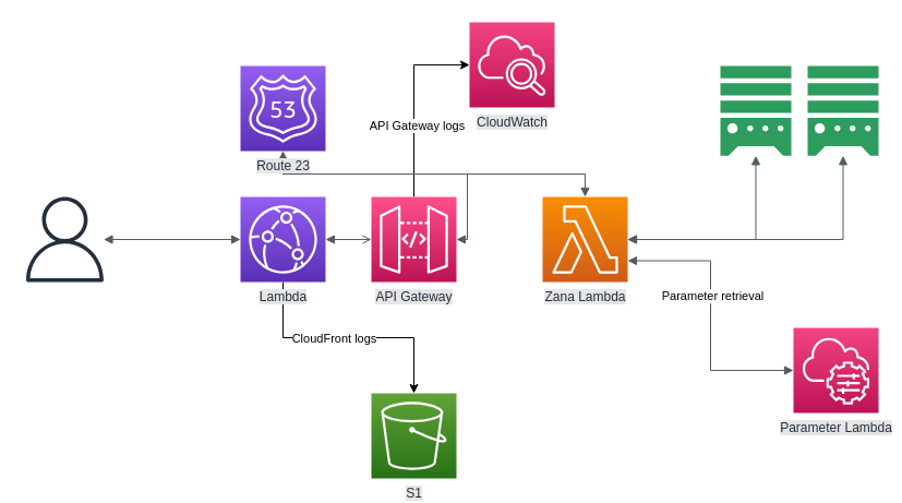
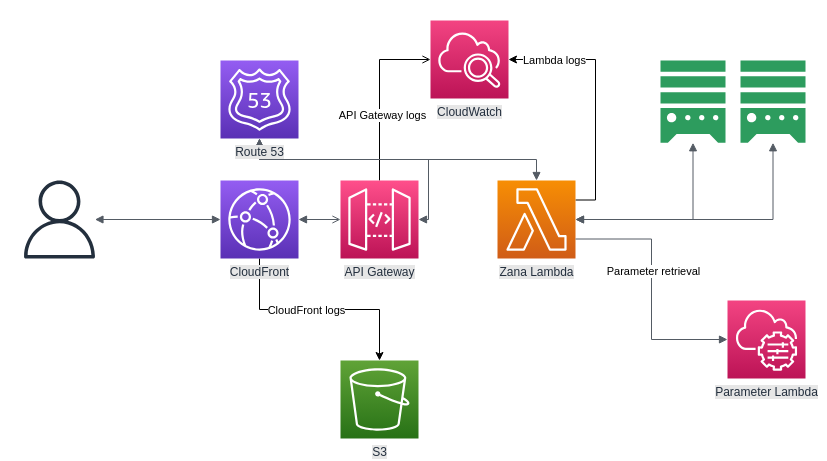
- <mxCell id="6" style="edgeStyle=orthogonalEdgeStyle;rounded=0;orthogonalLoop=1;jettySize=auto;html=1;exitX=0.5;exitY=0;exitDx=0;exitDy=0;exitPerimeter=0;entryX=0;entryY=0.5;entryDx=0;entryDy=0;entryPerimeter=0;" edge="1" parent="1" source="8" target="16"><mxGeometry relative="1" as="geometry" /></mxCell>
+ <mxCell id="6" style="edgeStyle=orthogonalEdgeStyle;rounded=0;orthogonalLoop=1;jettySize=auto;html=1;exitX=0.5;exitY=0;exitDx=0;exitDy=0;exitPerimeter=0;entryX=0;entryY=0.5;entryDx=0;entryDy=0;entryPerimeter=0;endArrow=open;" edge="1" parent="1" source="8" target="16"><mxGeometry relative="1" as="geometry" /></mxCell>
+ <mxCell id="11" style="edgeStyle=orthogonalEdgeStyle;rounded=0;orthogonalLoop=1;jettySize=auto;html=1;exitX=1;exitY=0.25;exitDx=0;exitDy=0;exitPerimeter=0;entryX=1;entryY=0.5;entryDx=0;entryDy=0;entryPerimeter=0;" edge="1" parent="1" source="13" target="16"><mxGeometry relative="1" as="geometry" /></mxCell>
+ <mxCell id="12" value="Lambda logs" style="edgeLabel;html=1;align=center;verticalAlign=middle;resizable=0;points=[];" vertex="1" connectable="0" parent="11"><mxGeometry x="0.629" relative="1" as="geometry"><mxPoint as="offset" /></mxGeometry></mxCell>
- <mxCell id="22" value="&lt;span style=&quot;background-color: rgb(230, 230, 230);&quot;&gt;Route 23&lt;/span&gt;" style="sketch=0;points=[[0,0,0],[0.25,0,0],[0.5,0,0],[0.75,0,0],[1,0,0],[0,1,0],[0.25,1,0],[0.5,1,0],[0.75,1,0],[1,1,0],[0,0.25,0],[0,0.5,0],[0,0.75,0],[1,0.25,0],[1,0.5,0],[1,0.75,0]];outlineConnect=0;fontColor=#232F3E;gradientColor=#945DF2;gradientDirection=north;fillColor=#5A30B5;strokeColor=#ffffff;dashed=0;verticalLabelPosition=bottom;verticalAlign=top;align=center;html=1;fontSize=12;fontStyle=0;aspect=fixed;shape=mxgraph.aws4.resourceIcon;resIcon=mxgraph.aws4.route_53;" vertex="1" parent="1"><mxGeometry x="220" y="60" width="78" height="78" as="geometry" /></mxCell>
+ <mxCell id="22" value="&lt;span style=&quot;background-color: rgb(230, 230, 230);&quot;&gt;Route 53&lt;/span&gt;" style="sketch=0;points=[[0,0,0],[0.25,0,0],[0.5,0,0],[0.75,0,0],[1,0,0],[0,1,0],[0.25,1,0],[0.5,1,0],[0.75,1,0],[1,1,0],[0,0.25,0],[0,0.5,0],[0,0.75,0],[1,0.25,0],[1,0.5,0],[1,0.75,0]];outlineConnect=0;fontColor=#232F3E;gradientColor=#945DF2;gradientDirection=north;fillColor=#5A30B5;strokeColor=#ffffff;dashed=0;verticalLabelPosition=bottom;verticalAlign=top;align=center;html=1;fontSize=12;fontStyle=0;aspect=fixed;shape=mxgraph.aws4.resourceIcon;resIcon=mxgraph.aws4.route_53;" vertex="1" parent="1"><mxGeometry x="220" y="60" width="78" height="78" as="geometry" /></mxCell>
- <mxCell id="24" value="" style="edgeStyle=orthogonalEdgeStyle;html=1;endArrow=block;elbow=vertical;startArrow=block;startFill=1;endFill=1;strokeColor=#545B64;rounded=0;entryX=1;entryY=0.75;entryDx=0;entryDy=0;entryPerimeter=0;exitX=0;exitY=0.5;exitDx=0;exitDy=0;exitPerimeter=0;" edge="1" parent="1" source="23" target="13"><mxGeometry width="100" relative="1" as="geometry"><mxPoint x="580" y="310" as="sourcePoint" /><mxPoint x="410" y="280" as="targetPoint" /></mxGeometry></mxCell>
+ <mxCell id="24" value="" style="edgeStyle=orthogonalEdgeStyle;html=1;endArrow=none;elbow=vertical;startArrow=block;startFill=1;endFill=1;strokeColor=#545B64;rounded=0;entryX=1;entryY=0.75;entryDx=0;entryDy=0;entryPerimeter=0;exitX=0;exitY=0.5;exitDx=0;exitDy=0;exitPerimeter=0;" edge="1" parent="1" source="23" target="13"><mxGeometry width="100" relative="1" as="geometry"><mxPoint x="580" y="310" as="sourcePoint" /><mxPoint x="410" y="280" as="targetPoint" /></mxGeometry></mxCell>
- <mxCell id="21" value="&lt;span style=&quot;background-color: rgb(230, 230, 230);&quot;&gt;Lambda&lt;/span&gt;" style="sketch=0;points=[[0,0,0],[0.25,0,0],[0.5,0,0],[0.75,0,0],[1,0,0],[0,1,0],[0.25,1,0],[0.5,1,0],[0.75,1,0],[1,1,0],[0,0.25,0],[0,0.5,0],[0,0.75,0],[1,0.25,0],[1,0.5,0],[1,0.75,0]];outlineConnect=0;fontColor=#232F3E;gradientColor=#945DF2;gradientDirection=north;fillColor=#5A30B5;strokeColor=#ffffff;dashed=0;verticalLabelPosition=bottom;verticalAlign=top;align=center;html=1;fontSize=12;fontStyle=0;aspect=fixed;shape=mxgraph.aws4.resourceIcon;resIcon=mxgraph.aws4.cloudfront;" vertex="1" parent="1"><mxGeometry x="220" y="180" width="78" height="78" as="geometry" /></mxCell>
+ <mxCell id="21" value="&lt;span style=&quot;background-color: rgb(230, 230, 230);&quot;&gt;CloudFront&lt;/span&gt;" style="sketch=0;points=[[0,0,0],[0.25,0,0],[0.5,0,0],[0.75,0,0],[1,0,0],[0,1,0],[0.25,1,0],[0.5,1,0],[0.75,1,0],[1,1,0],[0,0.25,0],[0,0.5,0],[0,0.75,0],[1,0.25,0],[1,0.5,0],[1,0.75,0]];outlineConnect=0;fontColor=#232F3E;gradientColor=#945DF2;gradientDirection=north;fillColor=#5A30B5;strokeColor=#ffffff;dashed=0;verticalLabelPosition=bottom;verticalAlign=top;align=center;html=1;fontSize=12;fontStyle=0;aspect=fixed;shape=mxgraph.aws4.resourceIcon;resIcon=mxgraph.aws4.cloudfront;" vertex="1" parent="1"><mxGeometry x="220" y="180" width="78" height="78" as="geometry" /></mxCell>
- <mxCell id="15" value="&lt;span style=&quot;background-color: rgb(230, 230, 230);&quot;&gt;S1&lt;/span&gt;" style="sketch=0;points=[[0,0,0],[0.25,0,0],[0.5,0,0],[0.75,0,0],[1,0,0],[0,1,0],[0.25,1,0],[0.5,1,0],[0.75,1,0],[1,1,0],[0,0.25,0],[0,0.5,0],[0,0.75,0],[1,0.25,0],[1,0.5,0],[1,0.75,0]];outlineConnect=0;fontColor=#232F3E;gradientColor=#60A337;gradientDirection=north;fillColor=#277116;strokeColor=#ffffff;dashed=0;verticalLabelPosition=bottom;verticalAlign=top;align=center;html=1;fontSize=12;fontStyle=0;aspect=fixed;shape=mxgraph.aws4.resourceIcon;resIcon=mxgraph.aws4.s3;" vertex="1" parent="1"><mxGeometry x="340" y="360" width="78" height="78" as="geometry" /></mxCell>
+ <mxCell id="15" value="&lt;span style=&quot;background-color: rgb(230, 230, 230);&quot;&gt;S3&lt;/span&gt;" style="sketch=0;points=[[0,0,0],[0.25,0,0],[0.5,0,0],[0.75,0,0],[1,0,0],[0,1,0],[0.25,1,0],[0.5,1,0],[0.75,1,0],[1,1,0],[0,0.25,0],[0,0.5,0],[0,0.75,0],[1,0.25,0],[1,0.5,0],[1,0.75,0]];outlineConnect=0;fontColor=#232F3E;gradientColor=#60A337;gradientDirection=north;fillColor=#277116;strokeColor=#ffffff;dashed=0;verticalLabelPosition=bottom;verticalAlign=top;align=center;html=1;fontSize=12;fontStyle=0;aspect=fixed;shape=mxgraph.aws4.resourceIcon;resIcon=mxgraph.aws4.s3;" vertex="1" parent="1"><mxGeometry x="340" y="360" width="78" height="78" as="geometry" /></mxCell>
